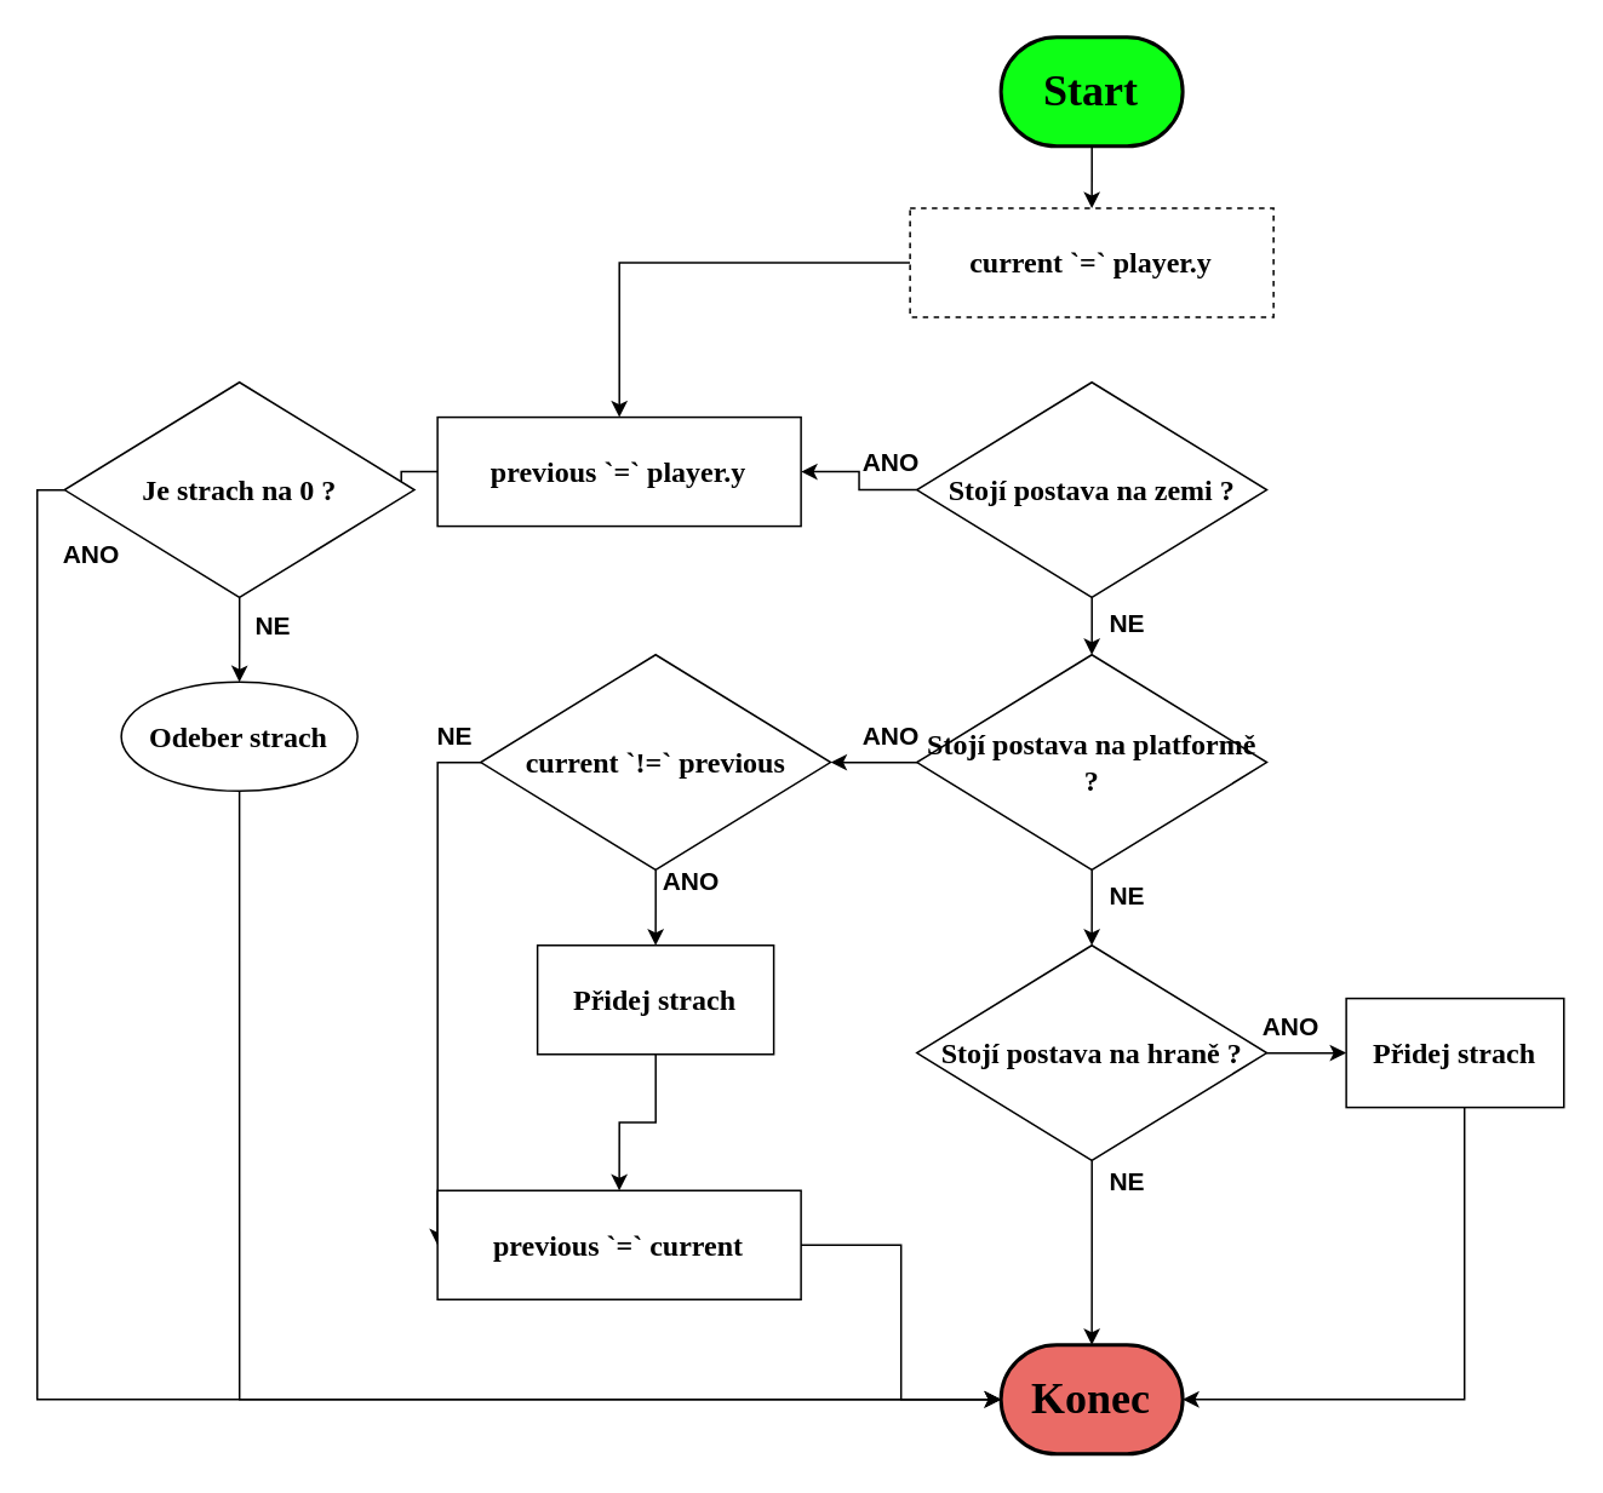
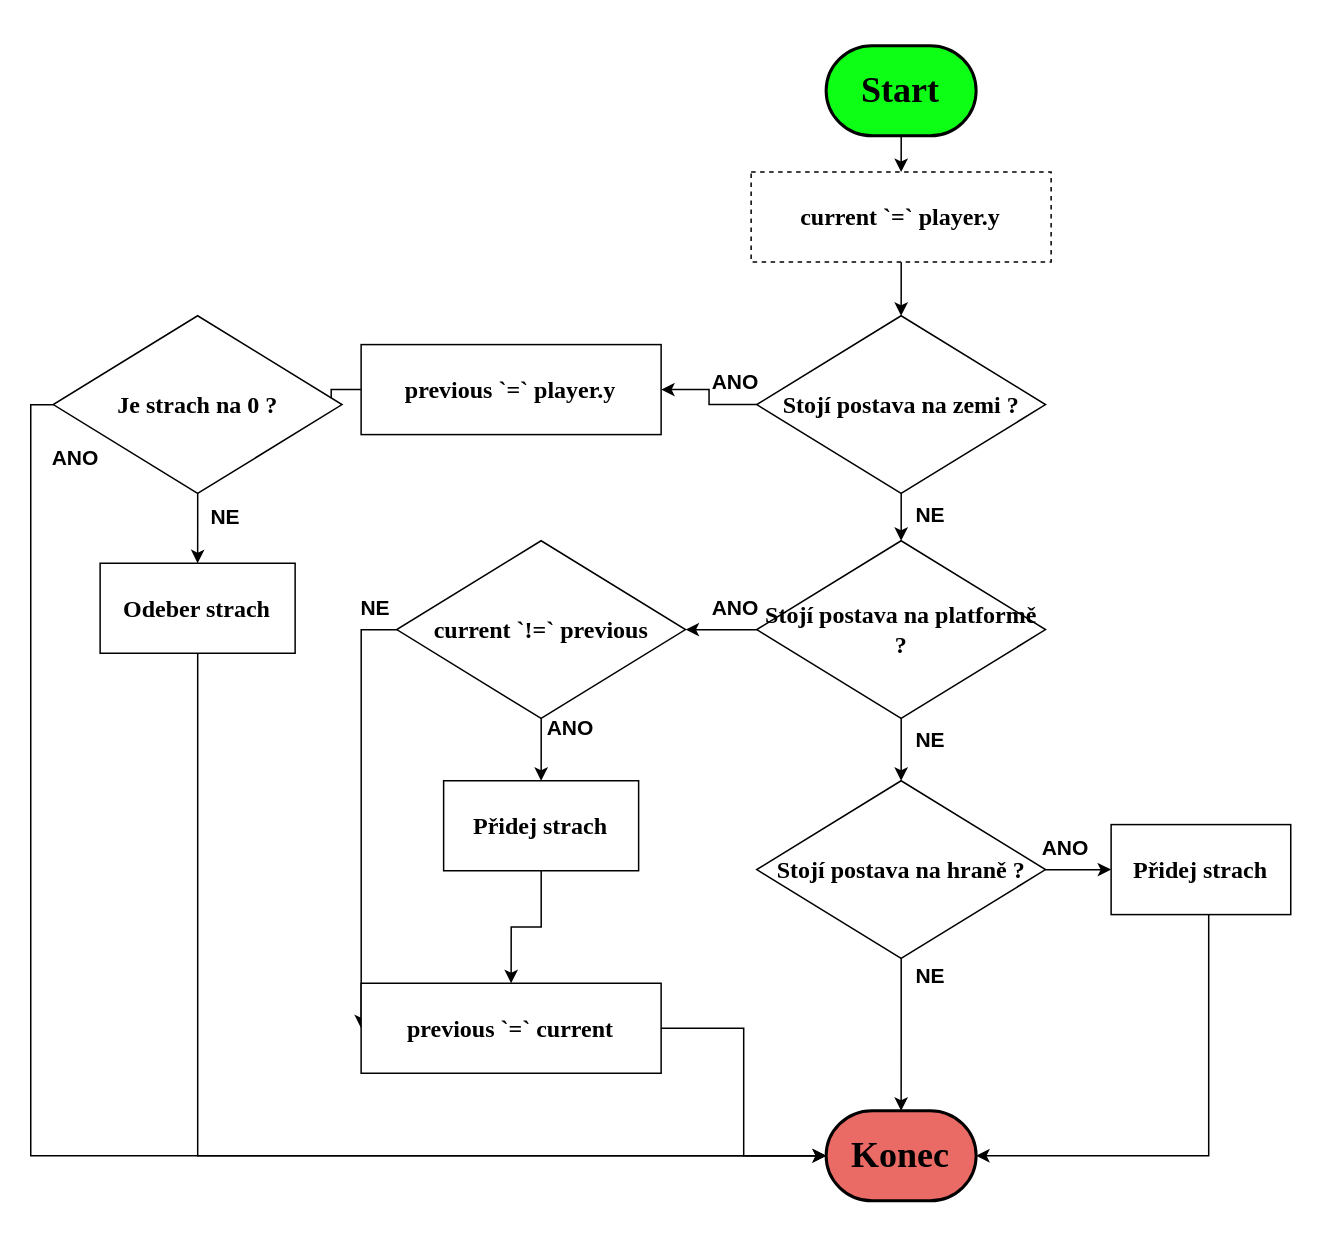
- <mxCell id="3" value="&lt;font face=&quot;Verdana&quot; style=&quot;font-size: 24px;&quot;&gt;&lt;b&gt;Start&lt;/b&gt;&lt;/font&gt;" style="strokeWidth=2;html=1;shape=mxgraph.flowchart.terminator;whiteSpace=wrap;fillColor=#0DFF15;" parent="1" vertex="1"><mxGeometry x="550.25" y="20" width="100" height="60" as="geometry" /></mxCell>
+ <mxCell id="3" value="&lt;font face=&quot;Verdana&quot; style=&quot;font-size: 24px;&quot;&gt;&lt;b&gt;Start&lt;/b&gt;&lt;/font&gt;" style="strokeWidth=2;html=1;shape=mxgraph.flowchart.terminator;whiteSpace=wrap;fillColor=#0DFF15;" parent="1" vertex="1"><mxGeometry x="550.25" y="30" width="100" height="60" as="geometry" /></mxCell>
- <mxCell id="5" style="edgeStyle=orthogonalEdgeStyle;rounded=0;orthogonalLoop=1;jettySize=auto;html=1;" parent="1" source="6" target="13" edge="1"><mxGeometry relative="1" as="geometry" /></mxCell>
+ <mxCell id="5" style="edgeStyle=orthogonalEdgeStyle;rounded=0;orthogonalLoop=1;jettySize=auto;html=1;entryX=0.5;entryY=0;entryDx=0;entryDy=0;" parent="1" source="6" target="9" edge="1"><mxGeometry relative="1" as="geometry" /></mxCell>
- <mxCell id="35" value="&lt;font style=&quot;font-size: 16px;&quot; face=&quot;Verdana&quot;&gt;&lt;b style=&quot;&quot;&gt;Odeber strach&lt;/b&gt;&lt;/font&gt;" style="ellipse;whiteSpace=wrap;html=1;" parent="1" vertex="1"><mxGeometry x="66.25" y="375" width="130" height="60" as="geometry" /></mxCell>
+ <mxCell id="35" value="&lt;font style=&quot;font-size: 16px;&quot; face=&quot;Verdana&quot;&gt;&lt;b style=&quot;&quot;&gt;Odeber strach&lt;/b&gt;&lt;/font&gt;" style="rounded=0;whiteSpace=wrap;html=1;" parent="1" vertex="1"><mxGeometry x="66.25" y="375" width="130" height="60" as="geometry" /></mxCell>
